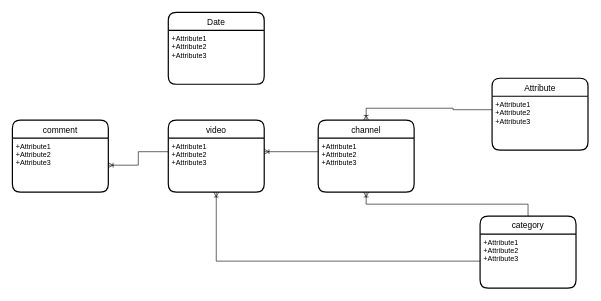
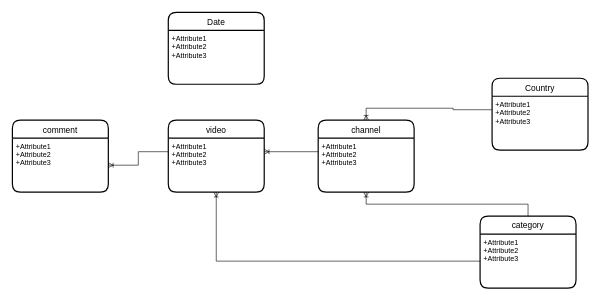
- <mxCell id="16" value="Attribute" style="swimlane;childLayout=stackLayout;horizontal=1;startSize=30;horizontalStack=0;rounded=1;fontSize=14;fontStyle=0;strokeWidth=2;resizeParent=0;resizeLast=1;shadow=0;dashed=0;align=center;" parent="1" vertex="1"><mxGeometry x="820" y="130" width="160" height="120" as="geometry" /></mxCell>
+ <mxCell id="16" value="Country" style="swimlane;childLayout=stackLayout;horizontal=1;startSize=30;horizontalStack=0;rounded=1;fontSize=14;fontStyle=0;strokeWidth=2;resizeParent=0;resizeLast=1;shadow=0;dashed=0;align=center;" parent="1" vertex="1"><mxGeometry x="820" y="130" width="160" height="120" as="geometry" /></mxCell>
